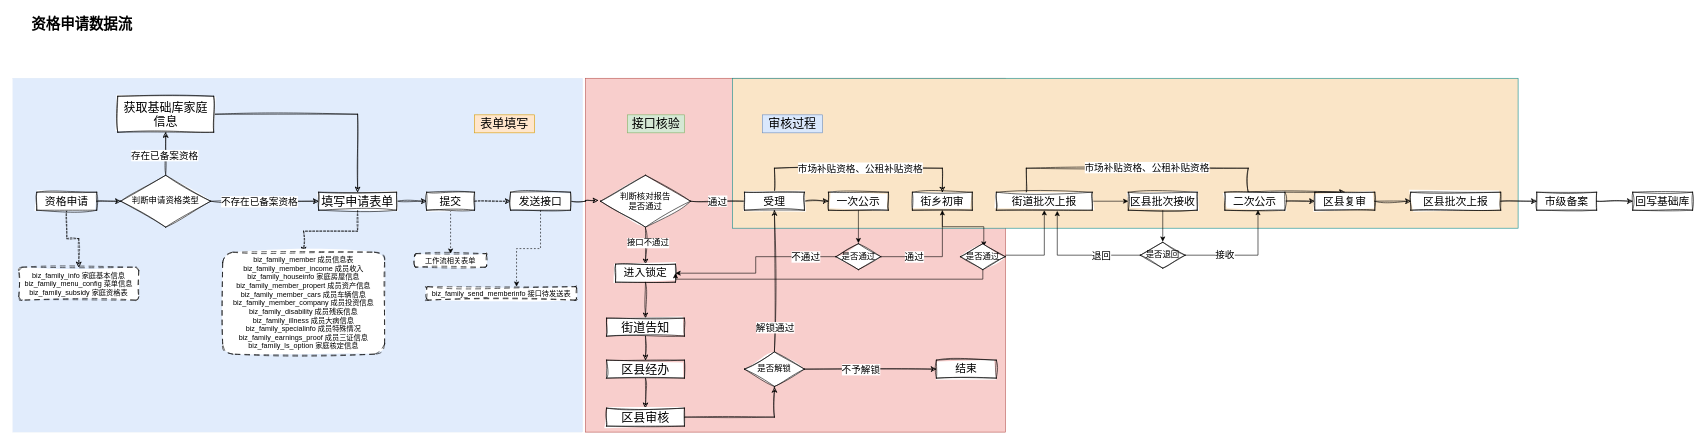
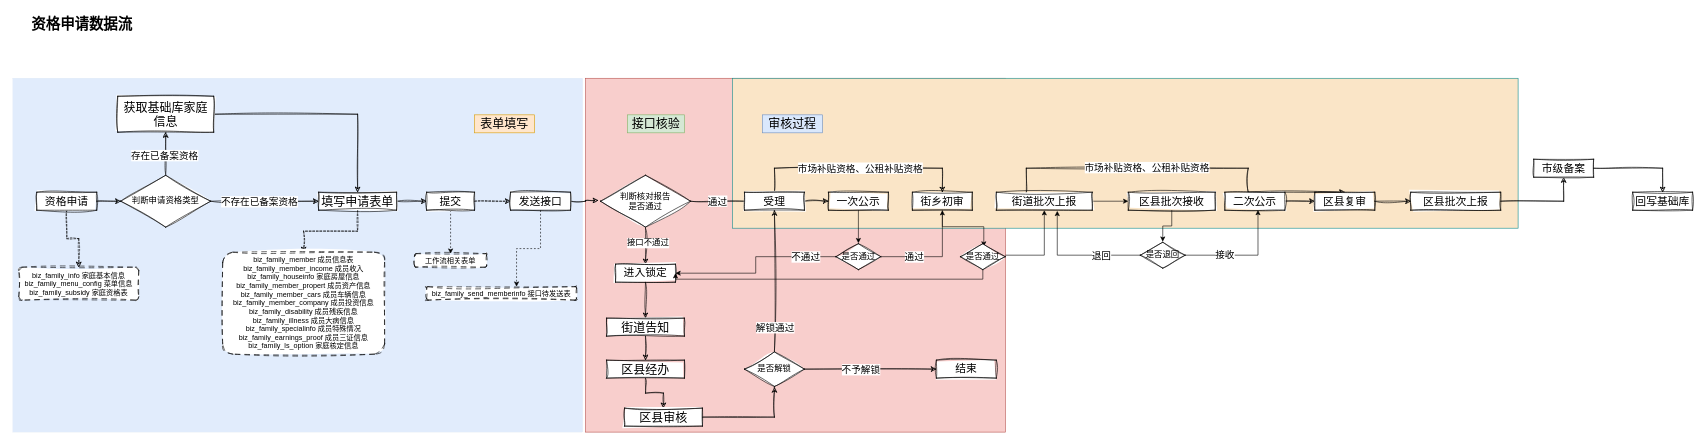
- <mxCell id="80" value="区县批次接收" style="rounded=0;whiteSpace=wrap;html=1;fontSize=18;sketch=1;curveFitting=1;jiggle=2;fontFamily=Comic Sans MS;" vertex="1" parent="1"><mxGeometry x="1880" y="320" width="115" height="30" as="geometry" /></mxCell>
+ <mxCell id="80" value="区县批次接收" style="rounded=0;whiteSpace=wrap;html=1;fontSize=18;sketch=1;curveFitting=1;jiggle=2;fontFamily=Comic Sans MS;" vertex="1" parent="1"><mxGeometry x="1880" y="320" width="145" height="30" as="geometry" /></mxCell>
- <mxCell id="56" value="市级备案" style="rounded=0;whiteSpace=wrap;html=1;fontSize=18;sketch=1;curveFitting=1;jiggle=2;fontFamily=Comic Sans MS;" parent="1" vertex="1"><mxGeometry x="2561" y="320" width="100" height="30" as="geometry" /></mxCell>
+ <mxCell id="56" value="市级备案" style="rounded=0;whiteSpace=wrap;html=1;fontSize=18;sketch=1;curveFitting=1;jiggle=2;fontFamily=Comic Sans MS;" parent="1" vertex="1"><mxGeometry x="2556" y="265" width="100" height="30" as="geometry" /></mxCell>
- <mxCell id="45" value="区县审核" style="rounded=0;whiteSpace=wrap;html=1;sketch=1;hachureGap=4;jiggle=2;curveFitting=1;fontFamily=Comic Sans MS;fontSize=20;" parent="1" vertex="1"><mxGeometry x="1010.01" y="680" width="130" height="30" as="geometry" /></mxCell>
+ <mxCell id="45" value="区县审核" style="rounded=0;whiteSpace=wrap;html=1;sketch=1;hachureGap=4;jiggle=2;curveFitting=1;fontFamily=Comic Sans MS;fontSize=20;" parent="1" vertex="1"><mxGeometry x="1040.01" y="680" width="130" height="30" as="geometry" /></mxCell>
